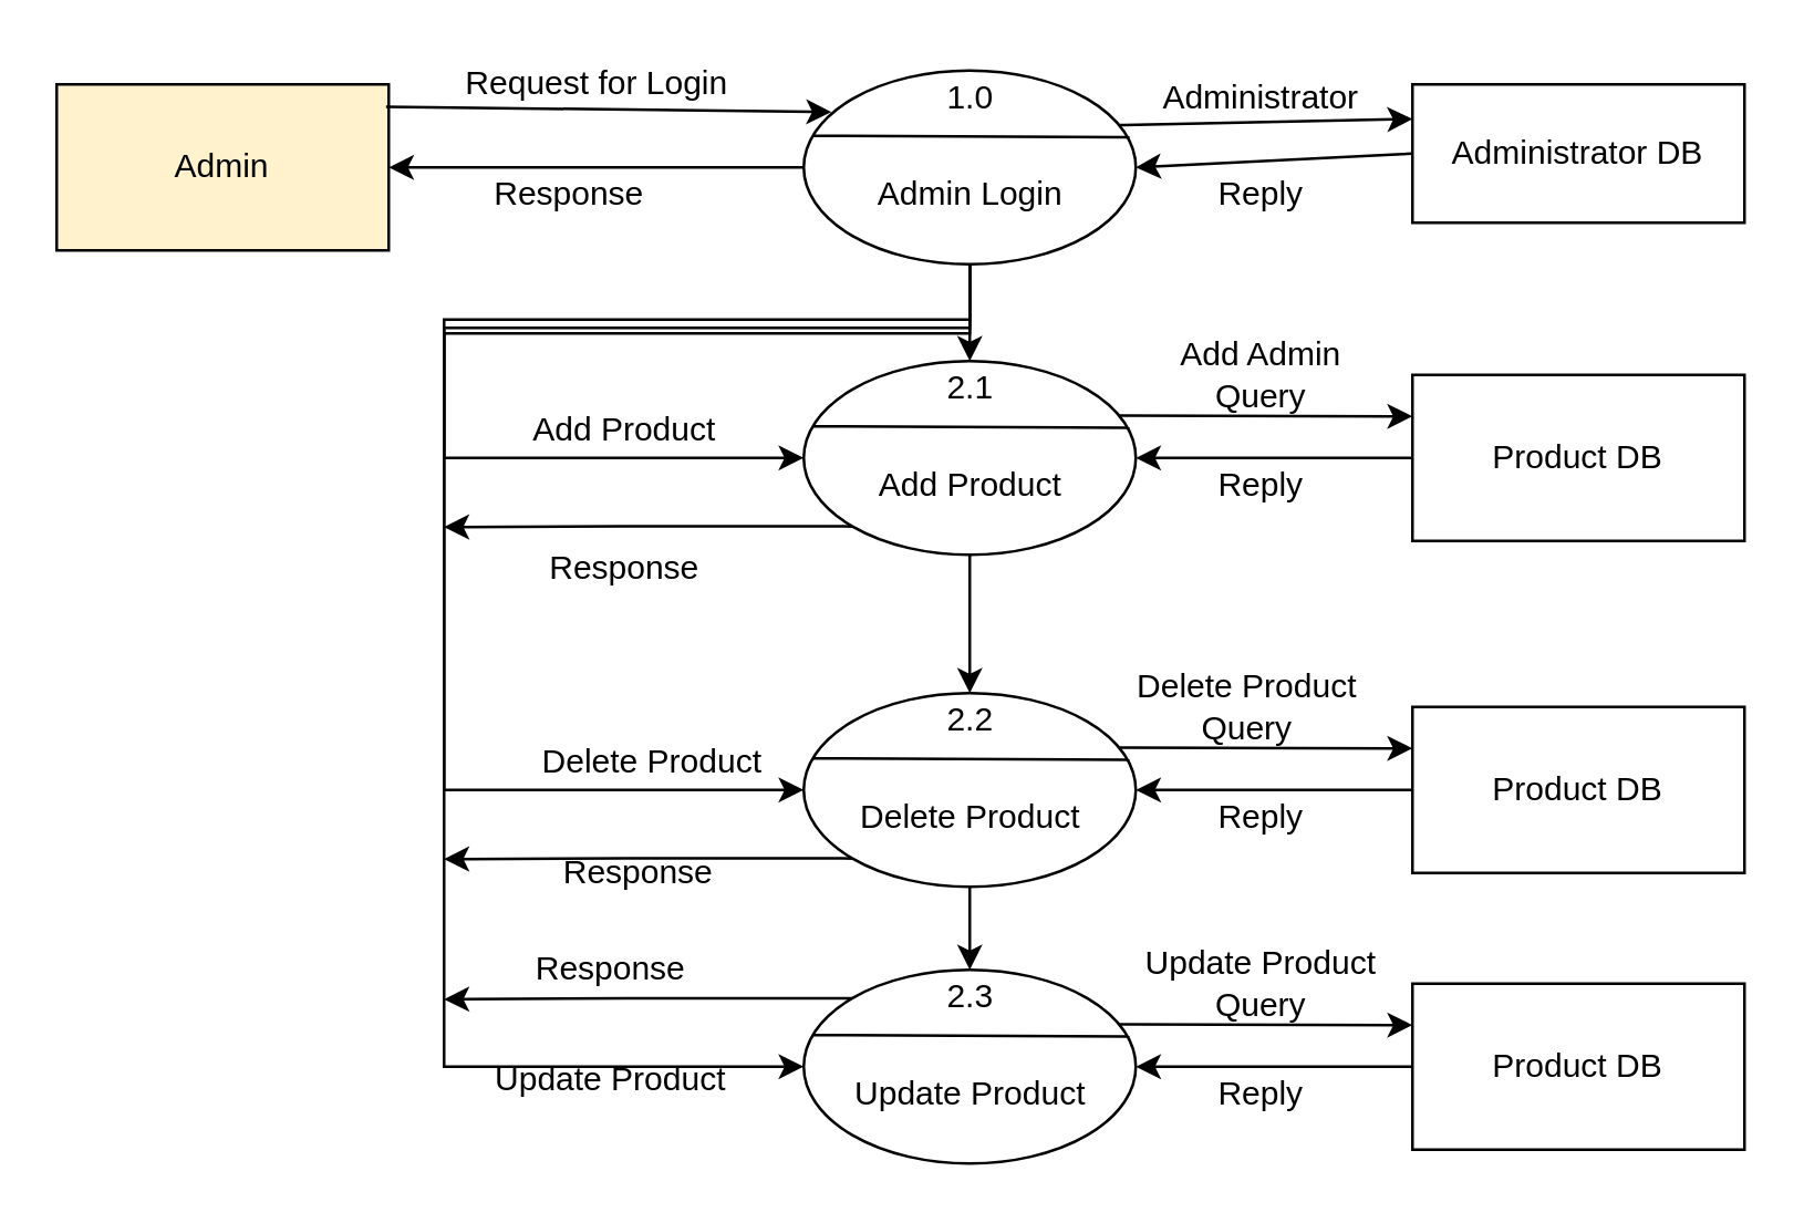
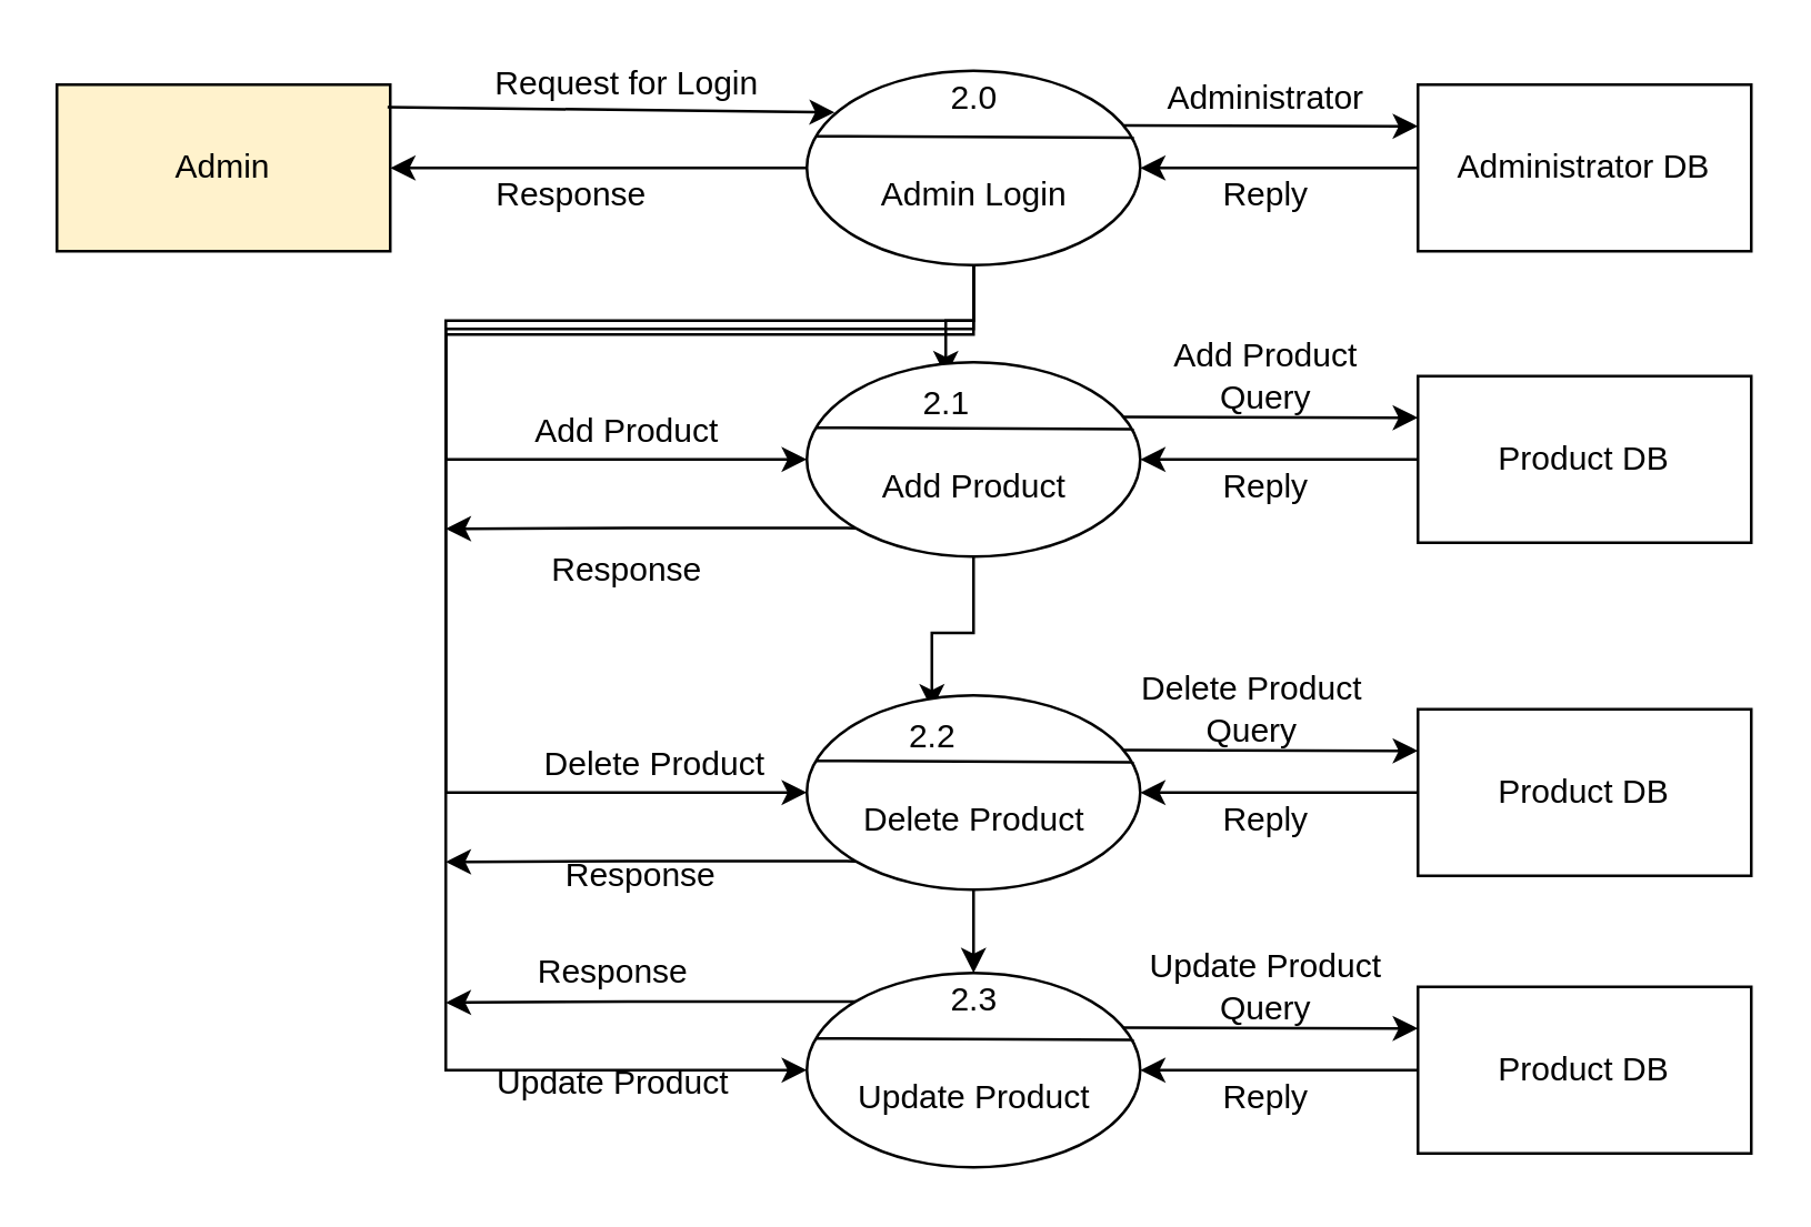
- <mxCell id="13" value="Request for Login" style="text;html=1;align=center;verticalAlign=middle;resizable=0;points=[];autosize=1;strokeColor=none;" parent="1" vertex="1"><mxGeometry x="160" y="20" width="110" height="20" as="geometry" /></mxCell>
+ <mxCell id="13" value="Request for Login" style="text;html=1;align=center;verticalAlign=middle;resizable=0;points=[];autosize=1;strokeColor=none;" parent="1" vertex="1"><mxGeometry x="170" y="20" width="110" height="20" as="geometry" /></mxCell>
- <mxCell id="9" value="1.0" style="text;html=1;align=center;verticalAlign=middle;resizable=0;points=[];autosize=1;strokeColor=none;" parent="1" vertex="1"><mxGeometry x="335" y="25" width="30" height="20" as="geometry" /></mxCell>
+ <mxCell id="9" value="2.0" style="text;html=1;align=center;verticalAlign=middle;resizable=0;points=[];autosize=1;strokeColor=none;" parent="1" vertex="1"><mxGeometry x="335" y="25" width="30" height="20" as="geometry" /></mxCell>
- <mxCell id="15" value="Administrator DB" style="rounded=0;whiteSpace=wrap;html=1;fillColor=none;" parent="1" vertex="1"><mxGeometry x="510" y="30" width="120" height="50" as="geometry" /></mxCell>
+ <mxCell id="15" value="Administrator DB" style="rounded=0;whiteSpace=wrap;html=1;fillColor=none;" parent="1" vertex="1"><mxGeometry x="510" y="30" width="120" height="60" as="geometry" /></mxCell>
- <mxCell id="45" value="Add Admin&lt;br&gt;Query" style="text;html=1;align=center;verticalAlign=middle;resizable=0;points=[];autosize=1;strokeColor=none;" parent="1" vertex="1"><mxGeometry x="415" y="120" width="80" height="30" as="geometry" /></mxCell>
+ <mxCell id="45" value="Add Product&lt;br&gt;Query" style="text;html=1;align=center;verticalAlign=middle;resizable=0;points=[];autosize=1;strokeColor=none;" parent="1" vertex="1"><mxGeometry x="415" y="120" width="80" height="30" as="geometry" /></mxCell>
- <mxCell id="24" value="2.1" style="text;html=1;align=center;verticalAlign=middle;resizable=0;points=[];autosize=1;strokeColor=none;" parent="1" vertex="1"><mxGeometry x="335" y="130" width="30" height="20" as="geometry" /></mxCell>
+ <mxCell id="24" value="2.1" style="text;html=1;align=center;verticalAlign=middle;resizable=0;points=[];autosize=1;strokeColor=none;" parent="1" vertex="1"><mxGeometry x="325" y="135" width="30" height="20" as="geometry" /></mxCell>
- <mxCell id="30" value="2.2" style="text;html=1;align=center;verticalAlign=middle;resizable=0;points=[];autosize=1;strokeColor=none;" parent="1" vertex="1"><mxGeometry x="335" y="250" width="30" height="20" as="geometry" /></mxCell>
+ <mxCell id="30" value="2.2" style="text;html=1;align=center;verticalAlign=middle;resizable=0;points=[];autosize=1;strokeColor=none;" parent="1" vertex="1"><mxGeometry x="320" y="255" width="30" height="20" as="geometry" /></mxCell>
